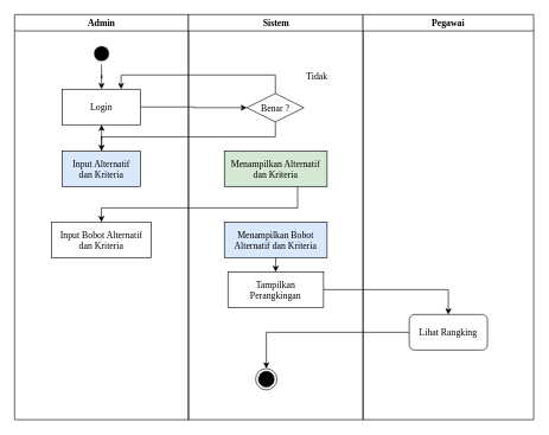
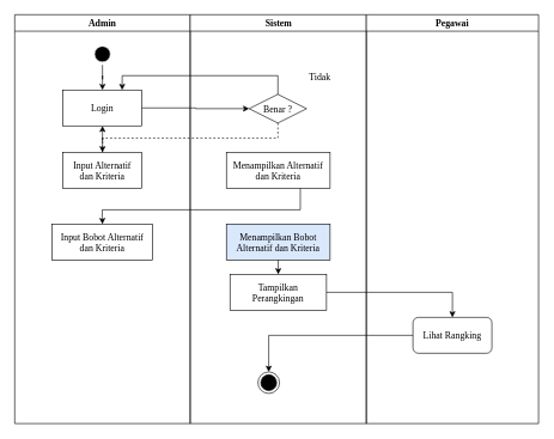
- <mxCell id="21" style="edgeStyle=orthogonalEdgeStyle;rounded=0;orthogonalLoop=1;jettySize=auto;html=1;entryX=0.5;entryY=0;entryDx=0;entryDy=0;exitX=0.5;exitY=1;exitDx=0;exitDy=0;" edge="1" parent="1" source="11" target="6"><mxGeometry relative="1" as="geometry"><Array as="points"><mxPoint x="387" y="192" /><mxPoint x="142" y="192" /></Array></mxGeometry></mxCell>
+ <mxCell id="21" style="edgeStyle=orthogonalEdgeStyle;rounded=0;orthogonalLoop=1;jettySize=auto;html=1;entryX=0.5;entryY=0;entryDx=0;entryDy=0;exitX=0.5;exitY=1;exitDx=0;exitDy=0;dashed=1;" edge="1" parent="1" source="11" target="6"><mxGeometry relative="1" as="geometry"><Array as="points"><mxPoint x="387" y="192" /><mxPoint x="142" y="192" /></Array></mxGeometry></mxCell>
- <mxCell id="6" value="Input Alternatif&#10;dan Kriteria" style="fontStyle=0;fontFamily=Times New Roman;fontSize=13;fillColor=#dae8fc;" parent="2" vertex="1"><mxGeometry x="67.25" y="192" width="110" height="50" as="geometry" /></mxCell>
+ <mxCell id="6" value="Input Alternatif&#10;dan Kriteria" style="fontStyle=0;fontFamily=Times New Roman;fontSize=13;" parent="2" vertex="1"><mxGeometry x="67.25" y="192" width="110" height="50" as="geometry" /></mxCell>
- <mxCell id="9" value="Menampilkan Alternatif&#10;dan Kriteria" style="fontFamily=Times New Roman;fontSize=13;fillColor=#d5e8d4;" parent="8" vertex="1"><mxGeometry x="50.5" y="192" width="144.5" height="50" as="geometry" /></mxCell>
+ <mxCell id="9" value="Menampilkan Alternatif&#10;dan Kriteria" style="fontFamily=Times New Roman;fontSize=13;" parent="8" vertex="1"><mxGeometry x="50.5" y="192" width="144.5" height="50" as="geometry" /></mxCell>
